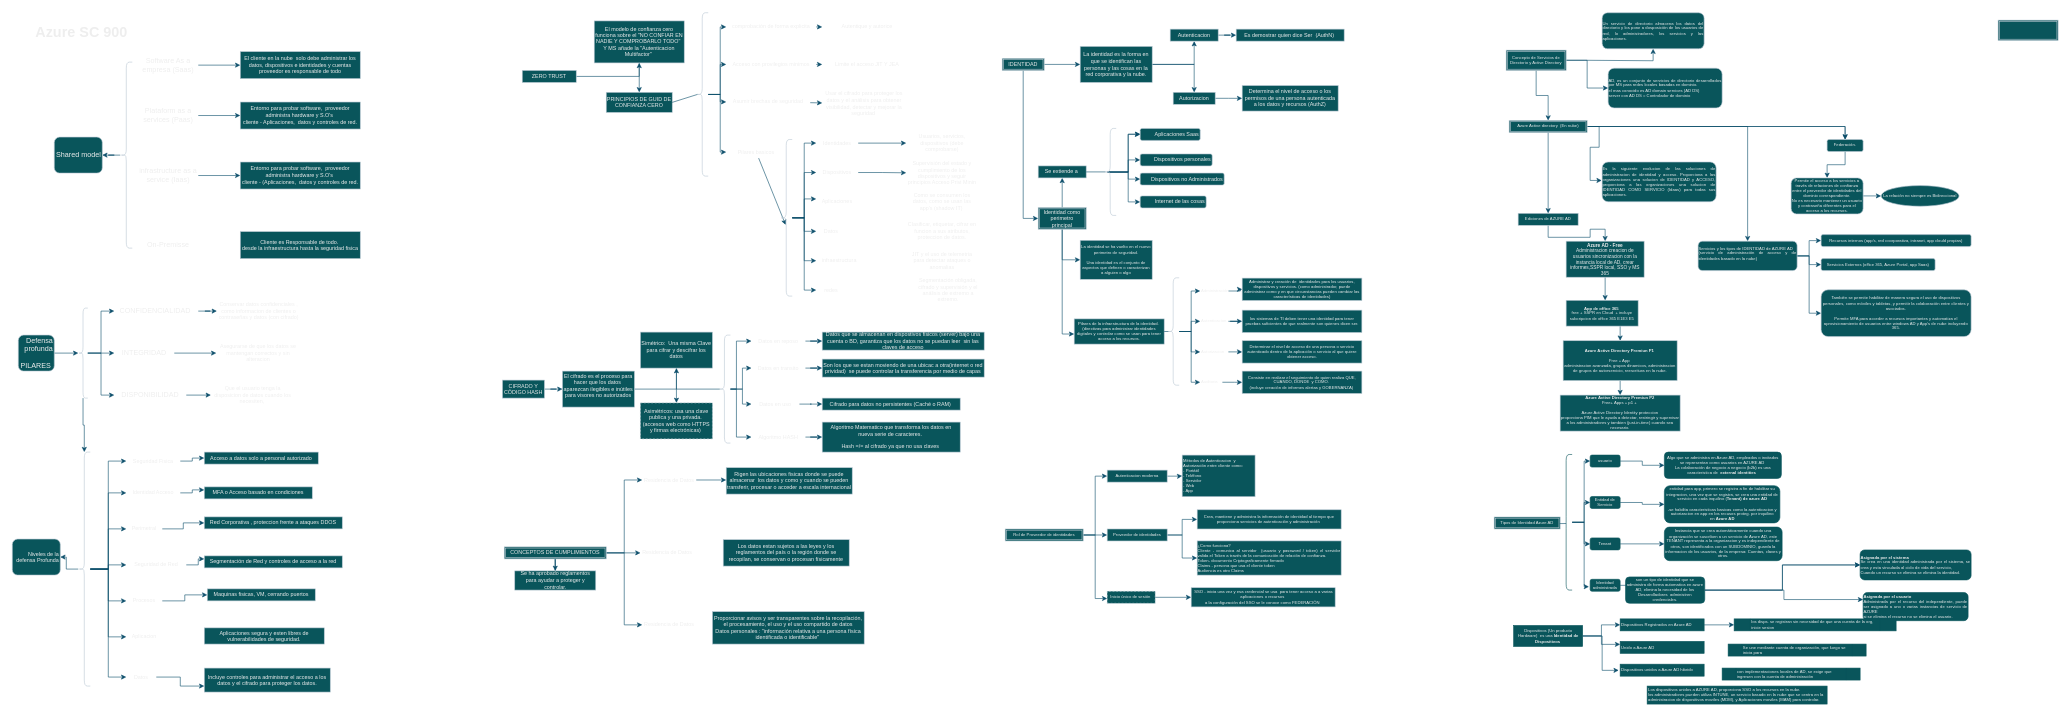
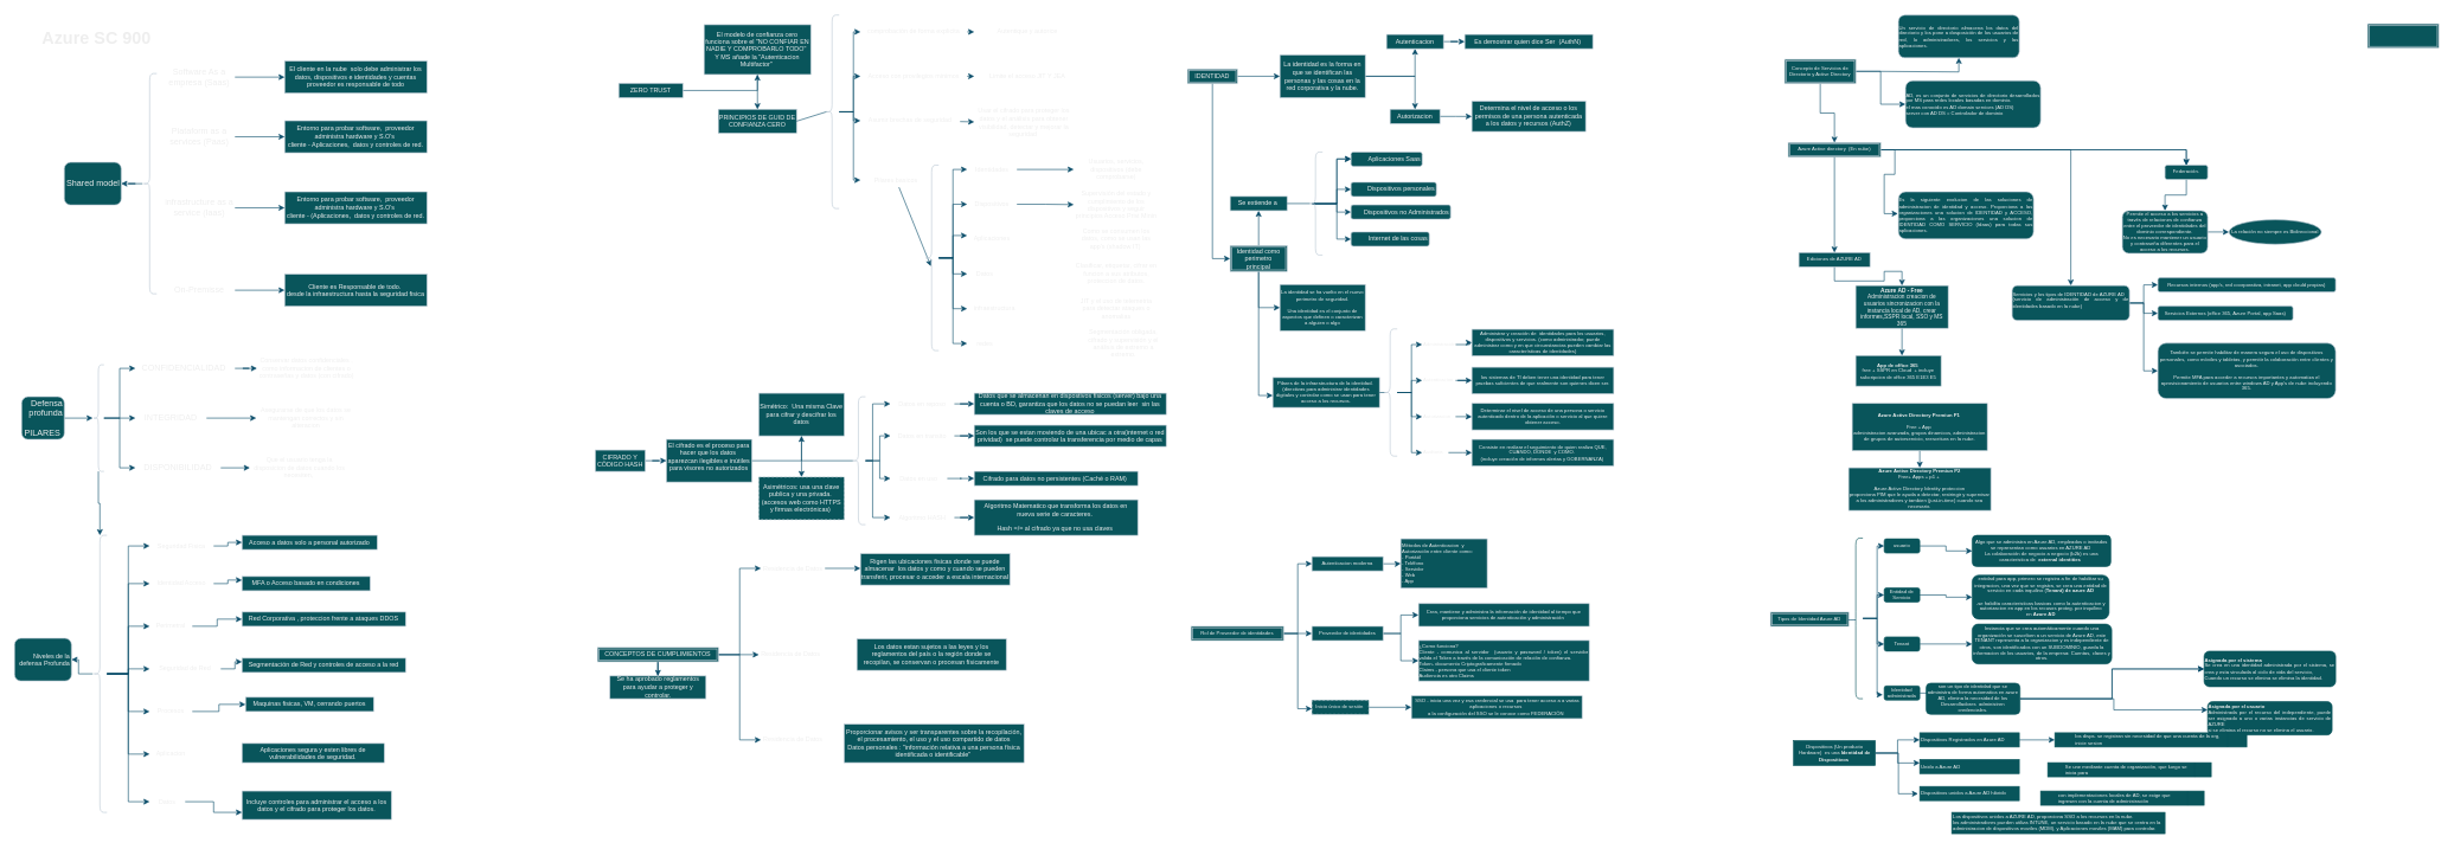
+ <mxCell id="10" value="" style="edgeStyle=orthogonalEdgeStyle;rounded=0;orthogonalLoop=1;jettySize=auto;html=1;fontSize=9;labelBackgroundColor=none;strokeColor=#0B4D6A;fontColor=default;" parent="1" source="11" target="17" edge="1"><mxGeometry relative="1" as="geometry" /></mxCell>
- <mxCell id="236" style="edgeStyle=orthogonalEdgeStyle;rounded=0;orthogonalLoop=1;jettySize=auto;html=1;strokeColor=#0B4D6A;fontSize=7;" edge="1" parent="1" source="237" target="241"><mxGeometry relative="1" as="geometry"><Array as="points"><mxPoint x="2700" y="553" /><mxPoint x="2700" y="553" /></Array></mxGeometry></mxCell>
